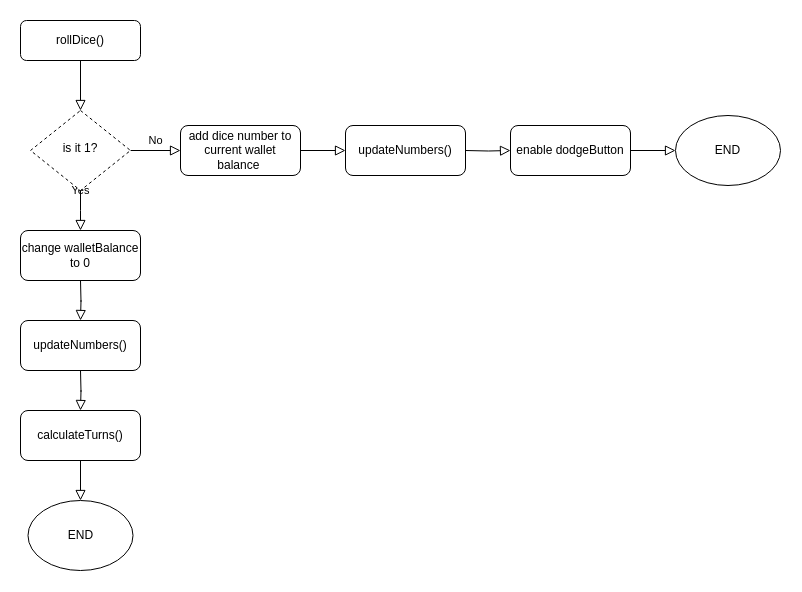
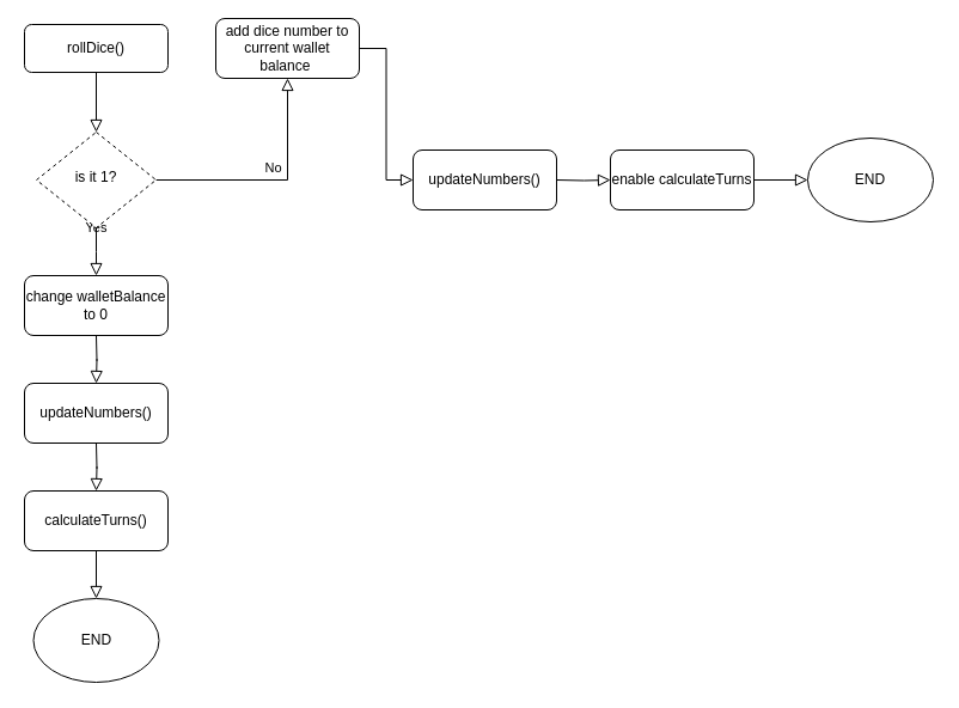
- <mxCell id="7" value="add dice number to current wallet balance&amp;nbsp;" style="rounded=1;whiteSpace=wrap;html=1;fontSize=12;glass=0;strokeWidth=1;shadow=0;" parent="1" vertex="1"><mxGeometry x="180" y="125" width="120" height="50" as="geometry" /></mxCell>
+ <mxCell id="7" value="add dice number to current wallet balance&amp;nbsp;" style="rounded=1;whiteSpace=wrap;html=1;fontSize=12;glass=0;strokeWidth=1;shadow=0;" parent="1" vertex="1"><mxGeometry x="180" y="15" width="120" height="50" as="geometry" /></mxCell>
- <mxCell id="15" value="enable dodgeButton" style="rounded=1;whiteSpace=wrap;html=1;fontSize=12;glass=0;strokeWidth=1;shadow=0;" vertex="1" parent="1"><mxGeometry x="510" y="125" width="120" height="50" as="geometry" /></mxCell>
+ <mxCell id="15" value="enable calculateTurns" style="rounded=1;whiteSpace=wrap;html=1;fontSize=12;glass=0;strokeWidth=1;shadow=0;" vertex="1" parent="1"><mxGeometry x="510" y="125" width="120" height="50" as="geometry" /></mxCell>
